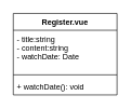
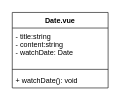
- <mxCell id="2" value="Register.vue" style="swimlane;fontStyle=1;align=center;verticalAlign=top;childLayout=stackLayout;horizontal=1;startSize=26;horizontalStack=0;resizeParent=1;resizeParentMax=0;resizeLast=0;collapsible=1;marginBottom=0;" parent="1" vertex="1"><mxGeometry x="20" y="20" width="160" height="126" as="geometry" /></mxCell>
+ <mxCell id="2" value="Date.vue" style="swimlane;fontStyle=1;align=center;verticalAlign=top;childLayout=stackLayout;horizontal=1;startSize=26;horizontalStack=0;resizeParent=1;resizeParentMax=0;resizeLast=0;collapsible=1;marginBottom=0;" parent="1" vertex="1"><mxGeometry x="20" y="20" width="160" height="126" as="geometry" /></mxCell>
